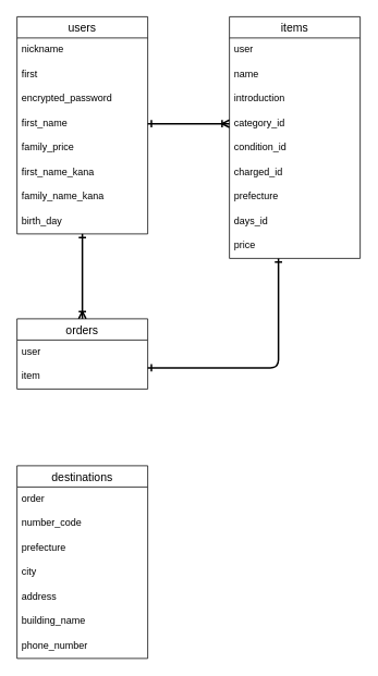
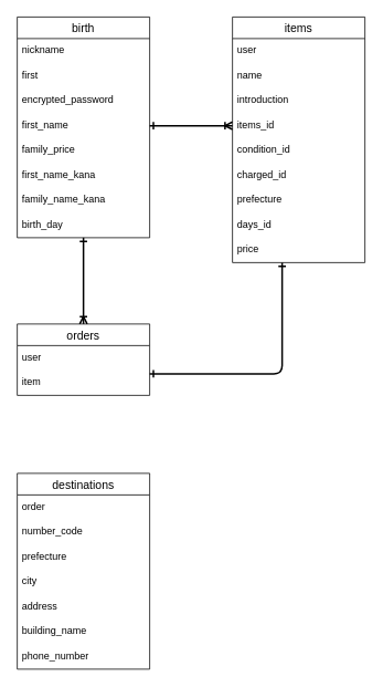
- <mxCell id="2" value="users" style="swimlane;fontStyle=0;childLayout=stackLayout;horizontal=1;startSize=26;horizontalStack=0;resizeParent=1;resizeParentMax=0;resizeLast=0;collapsible=1;marginBottom=0;align=center;fontSize=14;" parent="1" vertex="1"><mxGeometry x="20" y="20" width="160" height="266" as="geometry" /></mxCell>
+ <mxCell id="2" value="birth" style="swimlane;fontStyle=0;childLayout=stackLayout;horizontal=1;startSize=26;horizontalStack=0;resizeParent=1;resizeParentMax=0;resizeLast=0;collapsible=1;marginBottom=0;align=center;fontSize=14;" parent="1" vertex="1"><mxGeometry x="20" y="20" width="160" height="266" as="geometry" /></mxCell>
- <mxCell id="15" value="category_id" style="text;strokeColor=none;fillColor=none;spacingLeft=4;spacingRight=4;overflow=hidden;rotatable=0;points=[[0,0.5],[1,0.5]];portConstraint=eastwest;fontSize=12;" parent="11" vertex="1"><mxGeometry y="116" width="160" height="30" as="geometry" /></mxCell>
+ <mxCell id="15" value="items_id" style="text;strokeColor=none;fillColor=none;spacingLeft=4;spacingRight=4;overflow=hidden;rotatable=0;points=[[0,0.5],[1,0.5]];portConstraint=eastwest;fontSize=12;" parent="11" vertex="1"><mxGeometry y="116" width="160" height="30" as="geometry" /></mxCell>
